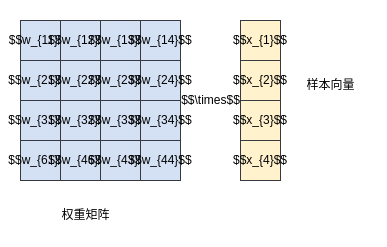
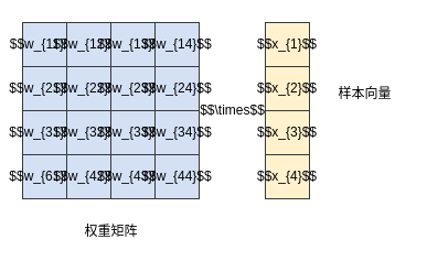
- <mxCell id="20" value="$$w_{46}$$" style="connectable=0;recursiveResize=0;strokeColor=#36393d;fillColor=#D4E1F5;align=center;whiteSpace=wrap;html=1;" parent="18" vertex="1"><mxGeometry x="40" width="40" height="40" as="geometry"><mxRectangle width="40" height="40" as="alternateBounds" /></mxGeometry></mxCell>
+ <mxCell id="20" value="$$w_{42}$$" style="connectable=0;recursiveResize=0;strokeColor=#36393d;fillColor=#D4E1F5;align=center;whiteSpace=wrap;html=1;" parent="18" vertex="1"><mxGeometry x="40" width="40" height="40" as="geometry"><mxRectangle width="40" height="40" as="alternateBounds" /></mxGeometry></mxCell>
- <mxCell id="33" value="权重矩阵" style="text;html=1;align=center;verticalAlign=middle;resizable=0;points=[];autosize=1;strokeColor=none;fillColor=none;" vertex="1" parent="1"><mxGeometry x="50" y="200" width="70" height="30" as="geometry" /></mxCell>
+ <mxCell id="33" value="权重矩阵" style="text;html=1;align=center;verticalAlign=middle;resizable=0;points=[];autosize=1;strokeColor=none;fillColor=none;" vertex="1" parent="1"><mxGeometry x="65" y="195" width="70" height="30" as="geometry" /></mxCell>
